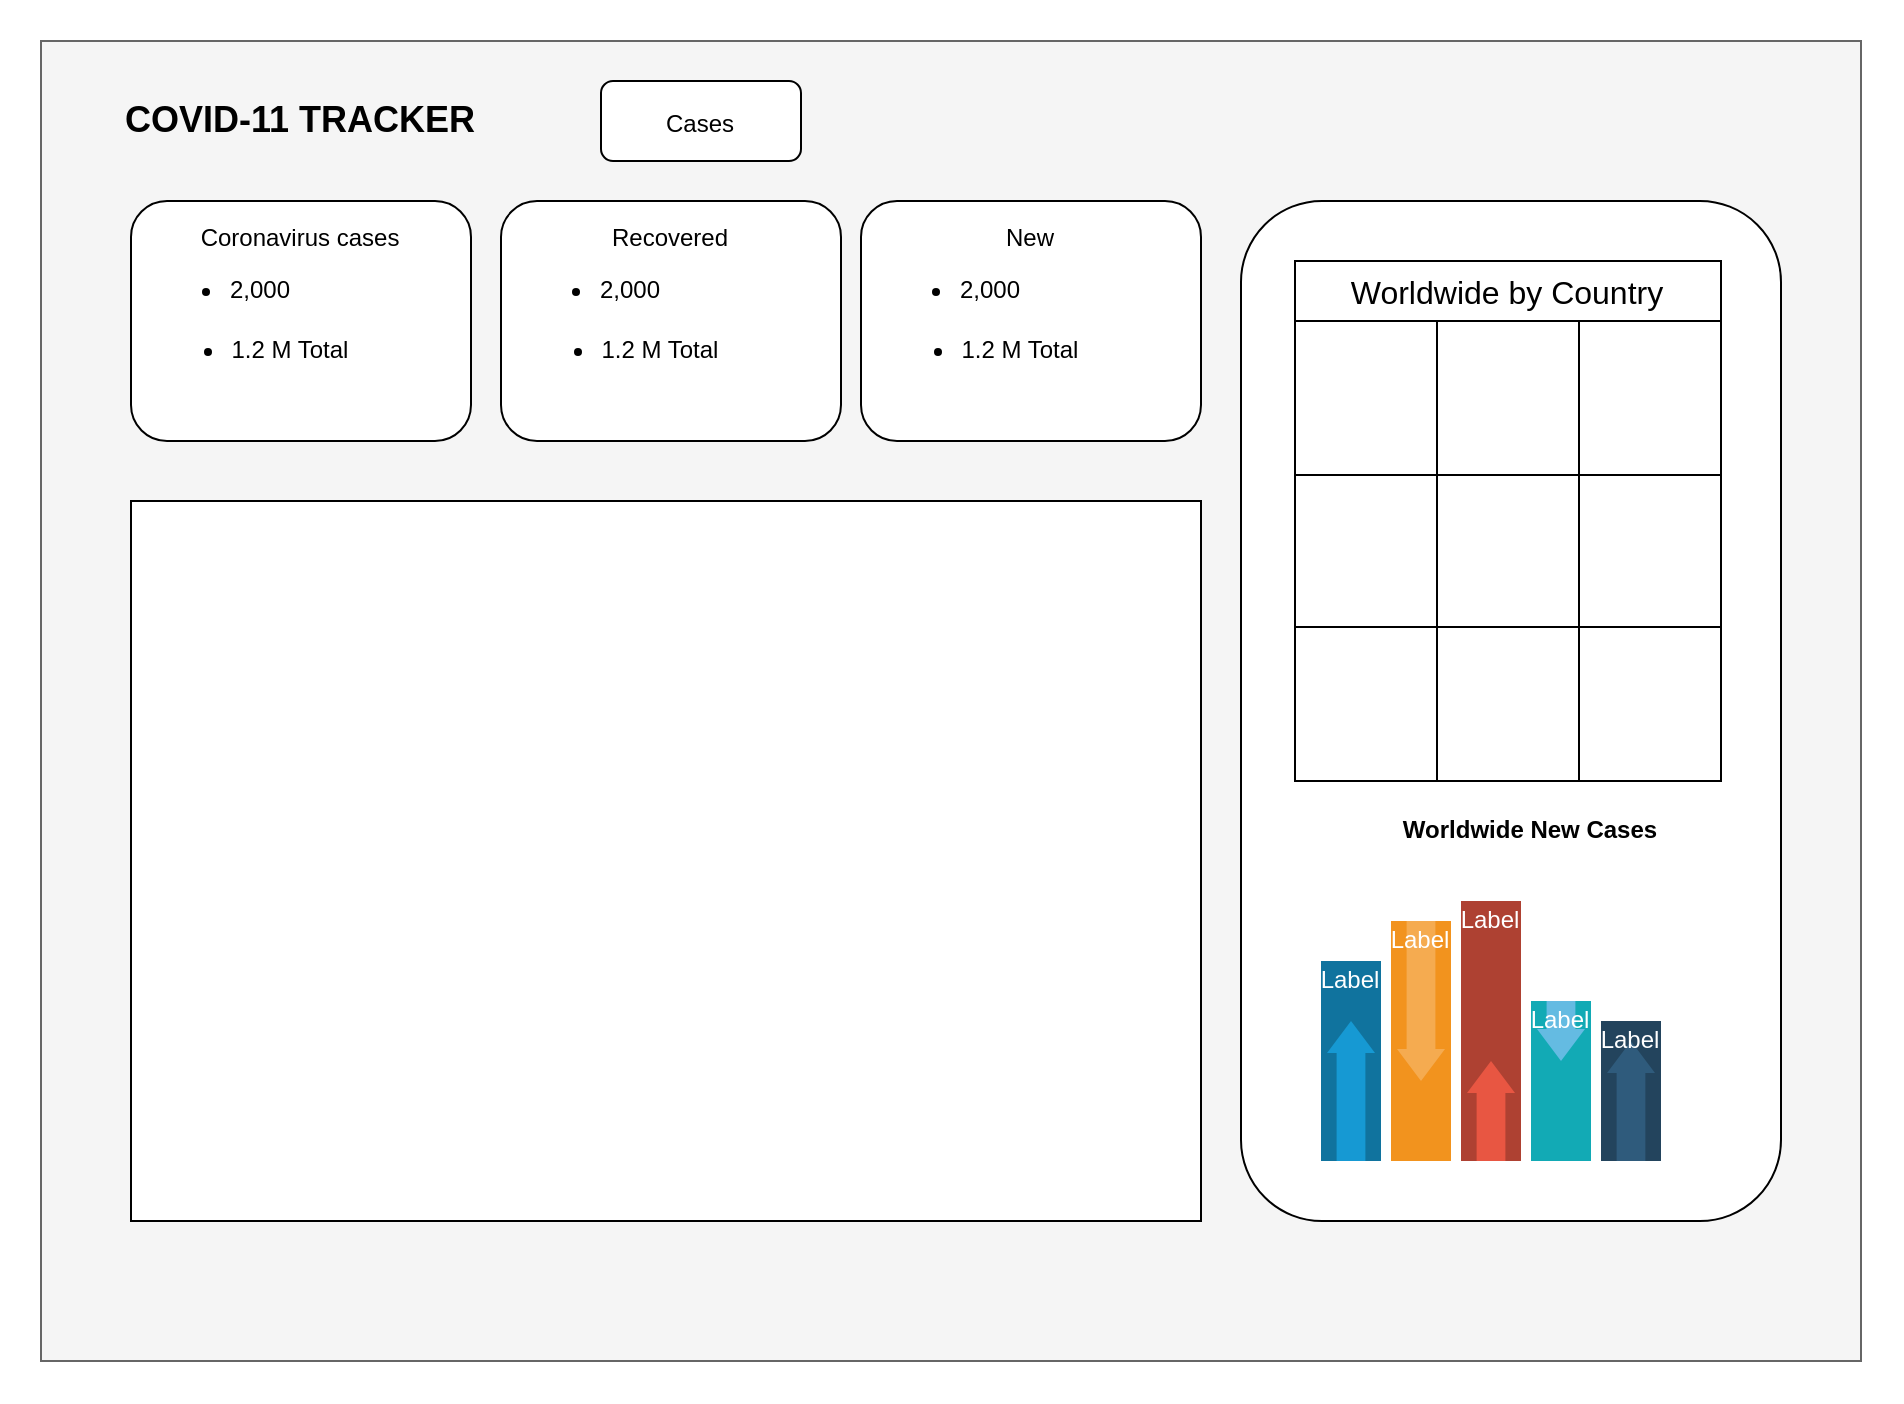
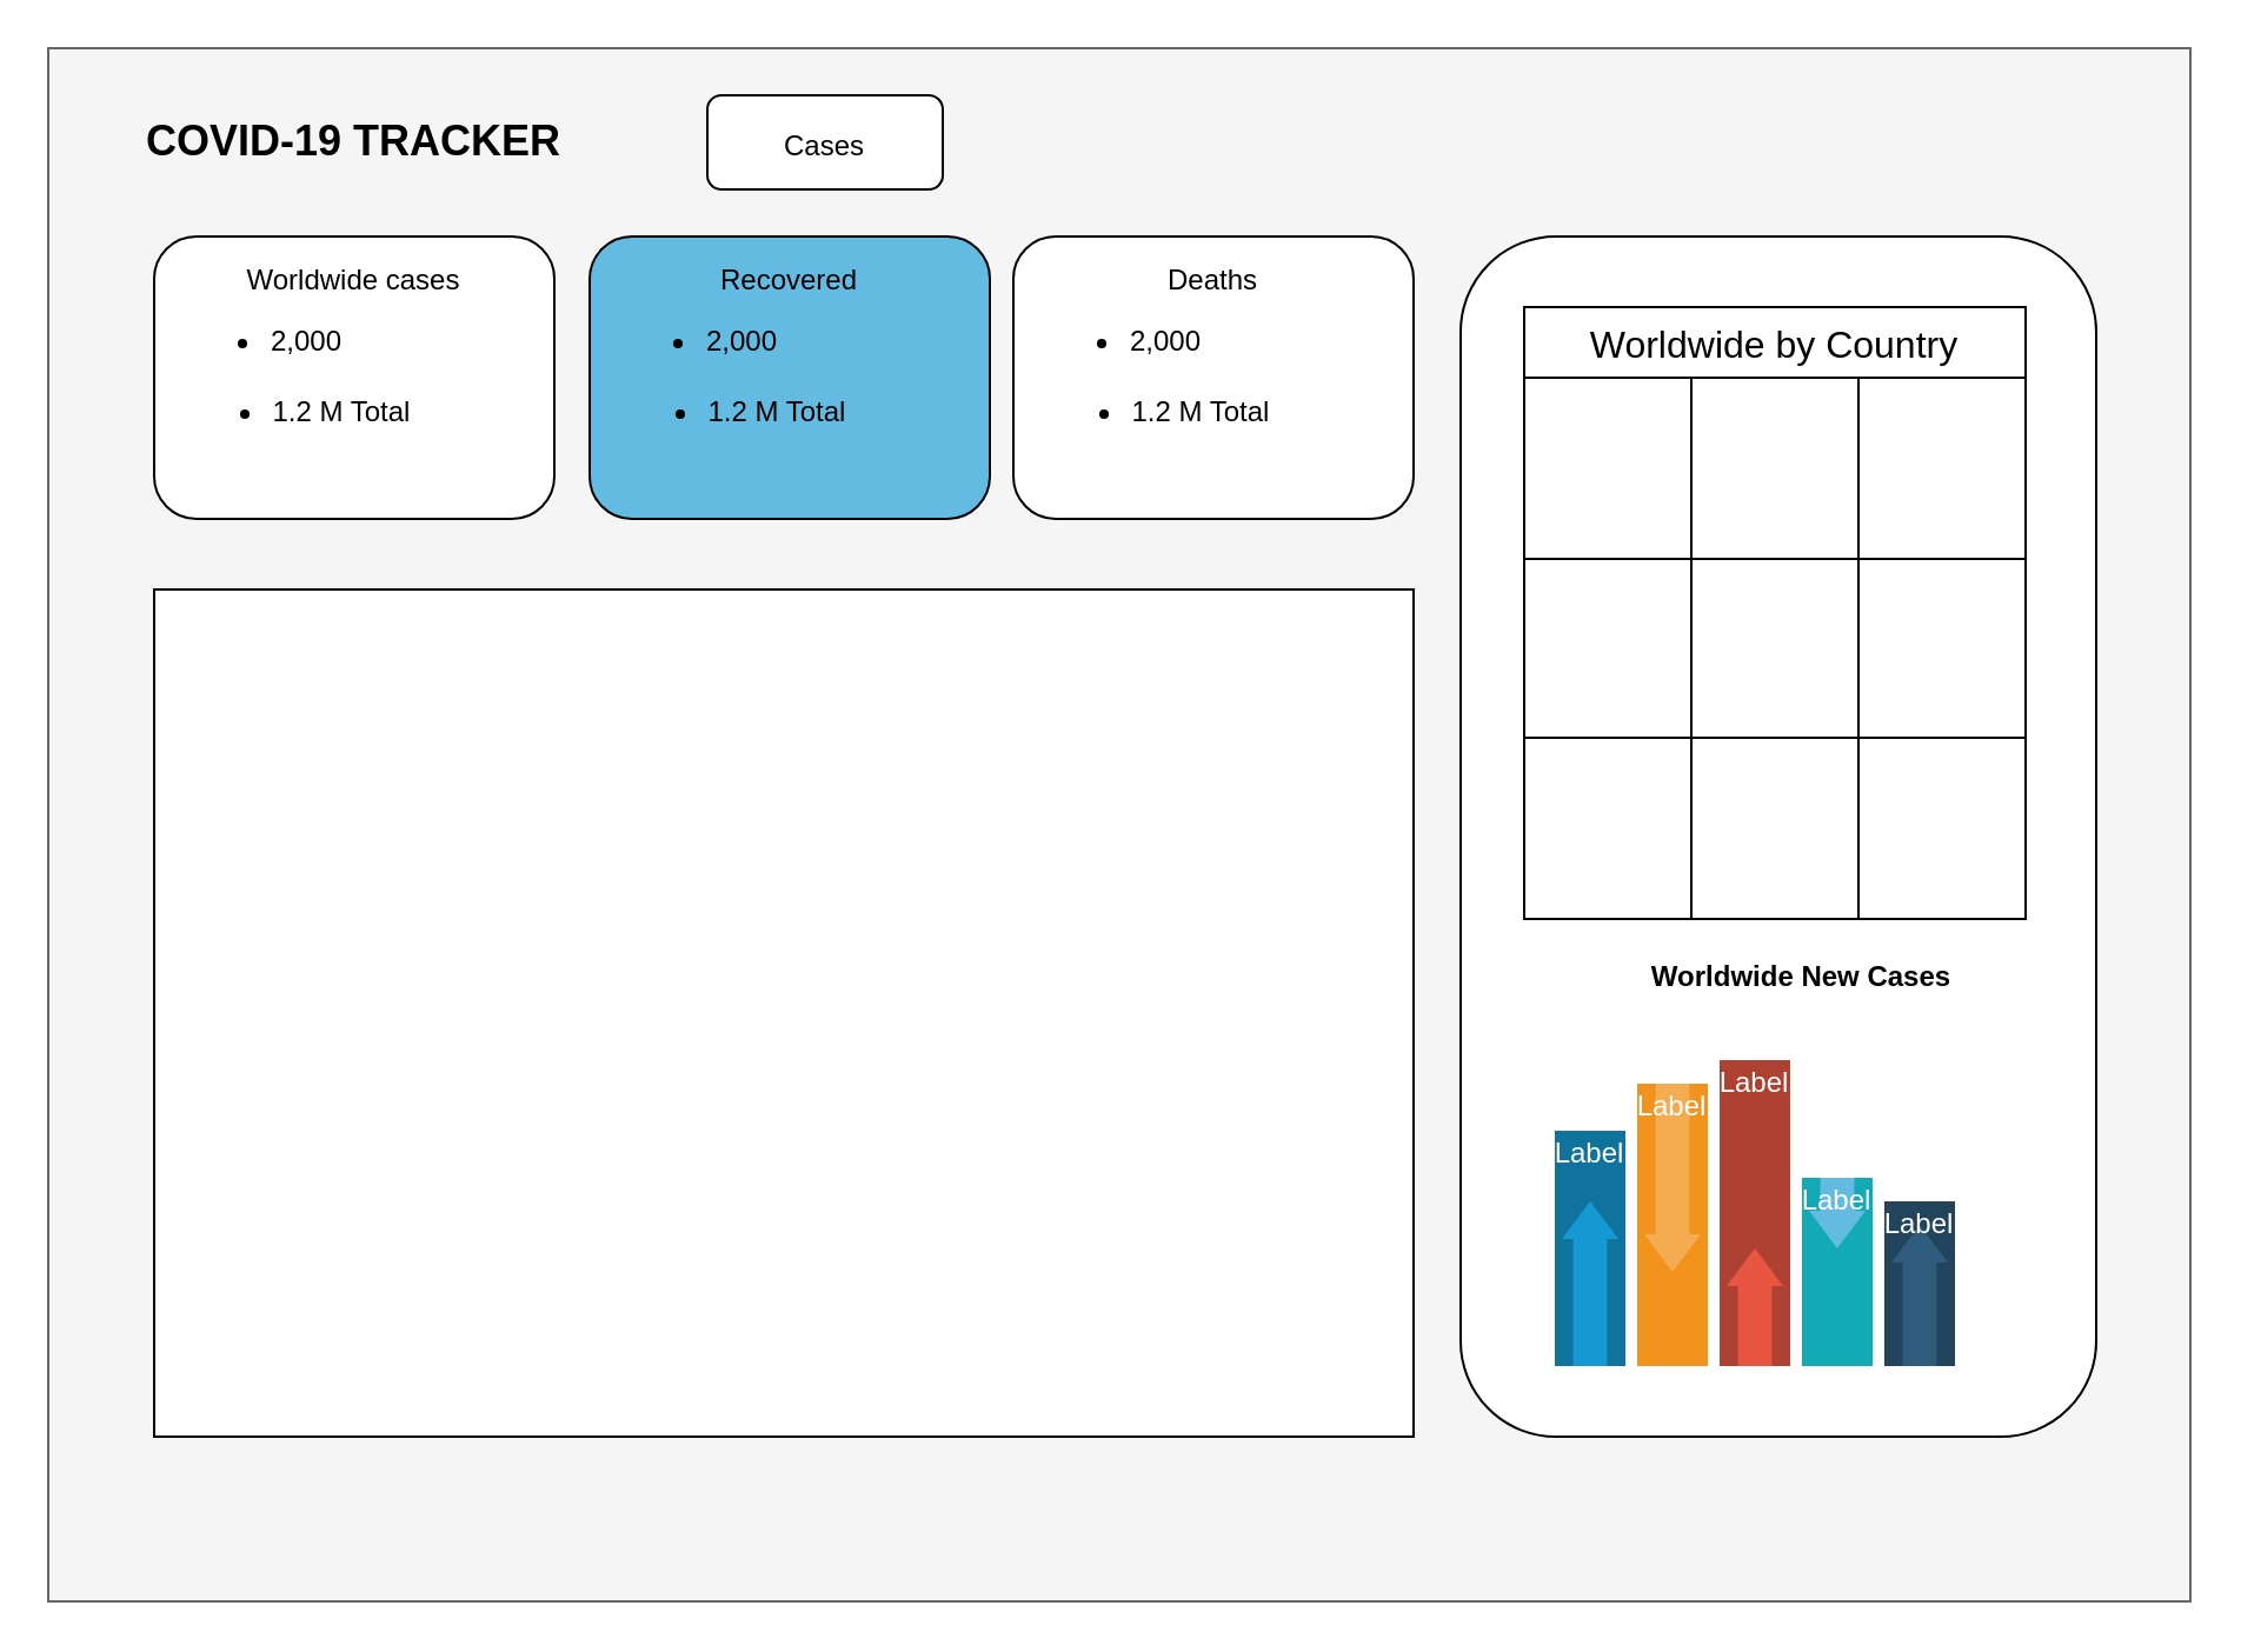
- <mxCell id="3" value="&lt;font style=&quot;font-size: 18px;&quot;&gt;&lt;b&gt;COVID-11 TRACKER&lt;/b&gt;&lt;/font&gt;" style="rounded=1;whiteSpace=wrap;html=1;fillColor=none;strokeColor=none;" vertex="1" parent="1"><mxGeometry x="30" y="40" width="240" height="40" as="geometry" /></mxCell>
+ <mxCell id="3" value="&lt;font style=&quot;font-size: 18px;&quot;&gt;&lt;b&gt;COVID-19 TRACKER&lt;/b&gt;&lt;/font&gt;" style="rounded=1;whiteSpace=wrap;html=1;fillColor=none;strokeColor=none;" vertex="1" parent="1"><mxGeometry x="30" y="40" width="240" height="40" as="geometry" /></mxCell>
- <mxCell id="5" value="&lt;div&gt;&lt;font style=&quot;font-size: 12px;&quot;&gt;Coronavirus cases&lt;/font&gt;&lt;/div&gt;&lt;div&gt;&lt;font style=&quot;font-size: 12px;&quot;&gt;&lt;br&gt;&lt;/font&gt;&lt;/div&gt;&lt;div&gt;&lt;font style=&quot;font-size: 12px;&quot;&gt;&lt;br&gt;&lt;/font&gt;&lt;/div&gt;&lt;div&gt;&lt;font style=&quot;font-size: 12px;&quot;&gt;&lt;br&gt;&lt;/font&gt;&lt;/div&gt;&lt;div&gt;&lt;font style=&quot;font-size: 12px;&quot;&gt;&lt;br&gt;&lt;/font&gt;&lt;/div&gt;" style="rounded=1;whiteSpace=wrap;html=1;fontSize=18;" vertex="1" parent="1"><mxGeometry x="65" y="100" width="170" height="120" as="geometry" /></mxCell>
+ <mxCell id="5" value="&lt;div&gt;&lt;font style=&quot;font-size: 12px;&quot;&gt;Worldwide cases&lt;/font&gt;&lt;/div&gt;&lt;div&gt;&lt;font style=&quot;font-size: 12px;&quot;&gt;&lt;br&gt;&lt;/font&gt;&lt;/div&gt;&lt;div&gt;&lt;font style=&quot;font-size: 12px;&quot;&gt;&lt;br&gt;&lt;/font&gt;&lt;/div&gt;&lt;div&gt;&lt;font style=&quot;font-size: 12px;&quot;&gt;&lt;br&gt;&lt;/font&gt;&lt;/div&gt;&lt;div&gt;&lt;font style=&quot;font-size: 12px;&quot;&gt;&lt;br&gt;&lt;/font&gt;&lt;/div&gt;" style="rounded=1;whiteSpace=wrap;html=1;fontSize=18;" vertex="1" parent="1"><mxGeometry x="65" y="100" width="170" height="120" as="geometry" /></mxCell>
- <mxCell id="8" value="&lt;div&gt;&lt;font style=&quot;font-size: 12px;&quot;&gt;Recovered &lt;/font&gt;&lt;/div&gt;&lt;div&gt;&lt;font style=&quot;font-size: 12px;&quot;&gt;&lt;br&gt;&lt;/font&gt;&lt;/div&gt;&lt;div&gt;&lt;font style=&quot;font-size: 12px;&quot;&gt;&lt;br&gt;&lt;/font&gt;&lt;/div&gt;&lt;div&gt;&lt;font style=&quot;font-size: 12px;&quot;&gt;&lt;br&gt;&lt;/font&gt;&lt;/div&gt;&lt;div&gt;&lt;font style=&quot;font-size: 12px;&quot;&gt;&lt;br&gt;&lt;/font&gt;&lt;/div&gt;" style="rounded=1;whiteSpace=wrap;html=1;fontSize=18;" vertex="1" parent="1"><mxGeometry x="250" y="100" width="170" height="120" as="geometry" /></mxCell>
+ <mxCell id="8" value="&lt;div&gt;&lt;font style=&quot;font-size: 12px;&quot;&gt;Recovered &lt;/font&gt;&lt;/div&gt;&lt;div&gt;&lt;font style=&quot;font-size: 12px;&quot;&gt;&lt;br&gt;&lt;/font&gt;&lt;/div&gt;&lt;div&gt;&lt;font style=&quot;font-size: 12px;&quot;&gt;&lt;br&gt;&lt;/font&gt;&lt;/div&gt;&lt;div&gt;&lt;font style=&quot;font-size: 12px;&quot;&gt;&lt;br&gt;&lt;/font&gt;&lt;/div&gt;&lt;div&gt;&lt;font style=&quot;font-size: 12px;&quot;&gt;&lt;br&gt;&lt;/font&gt;&lt;/div&gt;" style="rounded=1;whiteSpace=wrap;html=1;fontSize=18;fillColor=#64bbe2;" vertex="1" parent="1"><mxGeometry x="250" y="100" width="170" height="120" as="geometry" /></mxCell>
- <mxCell id="11" value="&lt;div&gt;&lt;font style=&quot;font-size: 12px;&quot;&gt;New&lt;/font&gt;&lt;/div&gt;&lt;div&gt;&lt;font style=&quot;font-size: 12px;&quot;&gt;&lt;br&gt;&lt;/font&gt;&lt;/div&gt;&lt;div&gt;&lt;font style=&quot;font-size: 12px;&quot;&gt;&lt;br&gt;&lt;/font&gt;&lt;/div&gt;&lt;div&gt;&lt;font style=&quot;font-size: 12px;&quot;&gt;&lt;br&gt;&lt;/font&gt;&lt;/div&gt;&lt;div&gt;&lt;font style=&quot;font-size: 12px;&quot;&gt;&lt;br&gt;&lt;/font&gt;&lt;/div&gt;" style="rounded=1;whiteSpace=wrap;html=1;fontSize=18;" vertex="1" parent="1"><mxGeometry x="430" y="100" width="170" height="120" as="geometry" /></mxCell>
+ <mxCell id="11" value="&lt;div&gt;&lt;font style=&quot;font-size: 12px;&quot;&gt;Deaths&lt;/font&gt;&lt;/div&gt;&lt;div&gt;&lt;font style=&quot;font-size: 12px;&quot;&gt;&lt;br&gt;&lt;/font&gt;&lt;/div&gt;&lt;div&gt;&lt;font style=&quot;font-size: 12px;&quot;&gt;&lt;br&gt;&lt;/font&gt;&lt;/div&gt;&lt;div&gt;&lt;font style=&quot;font-size: 12px;&quot;&gt;&lt;br&gt;&lt;/font&gt;&lt;/div&gt;&lt;div&gt;&lt;font style=&quot;font-size: 12px;&quot;&gt;&lt;br&gt;&lt;/font&gt;&lt;/div&gt;" style="rounded=1;whiteSpace=wrap;html=1;fontSize=18;" vertex="1" parent="1"><mxGeometry x="430" y="100" width="170" height="120" as="geometry" /></mxCell>
